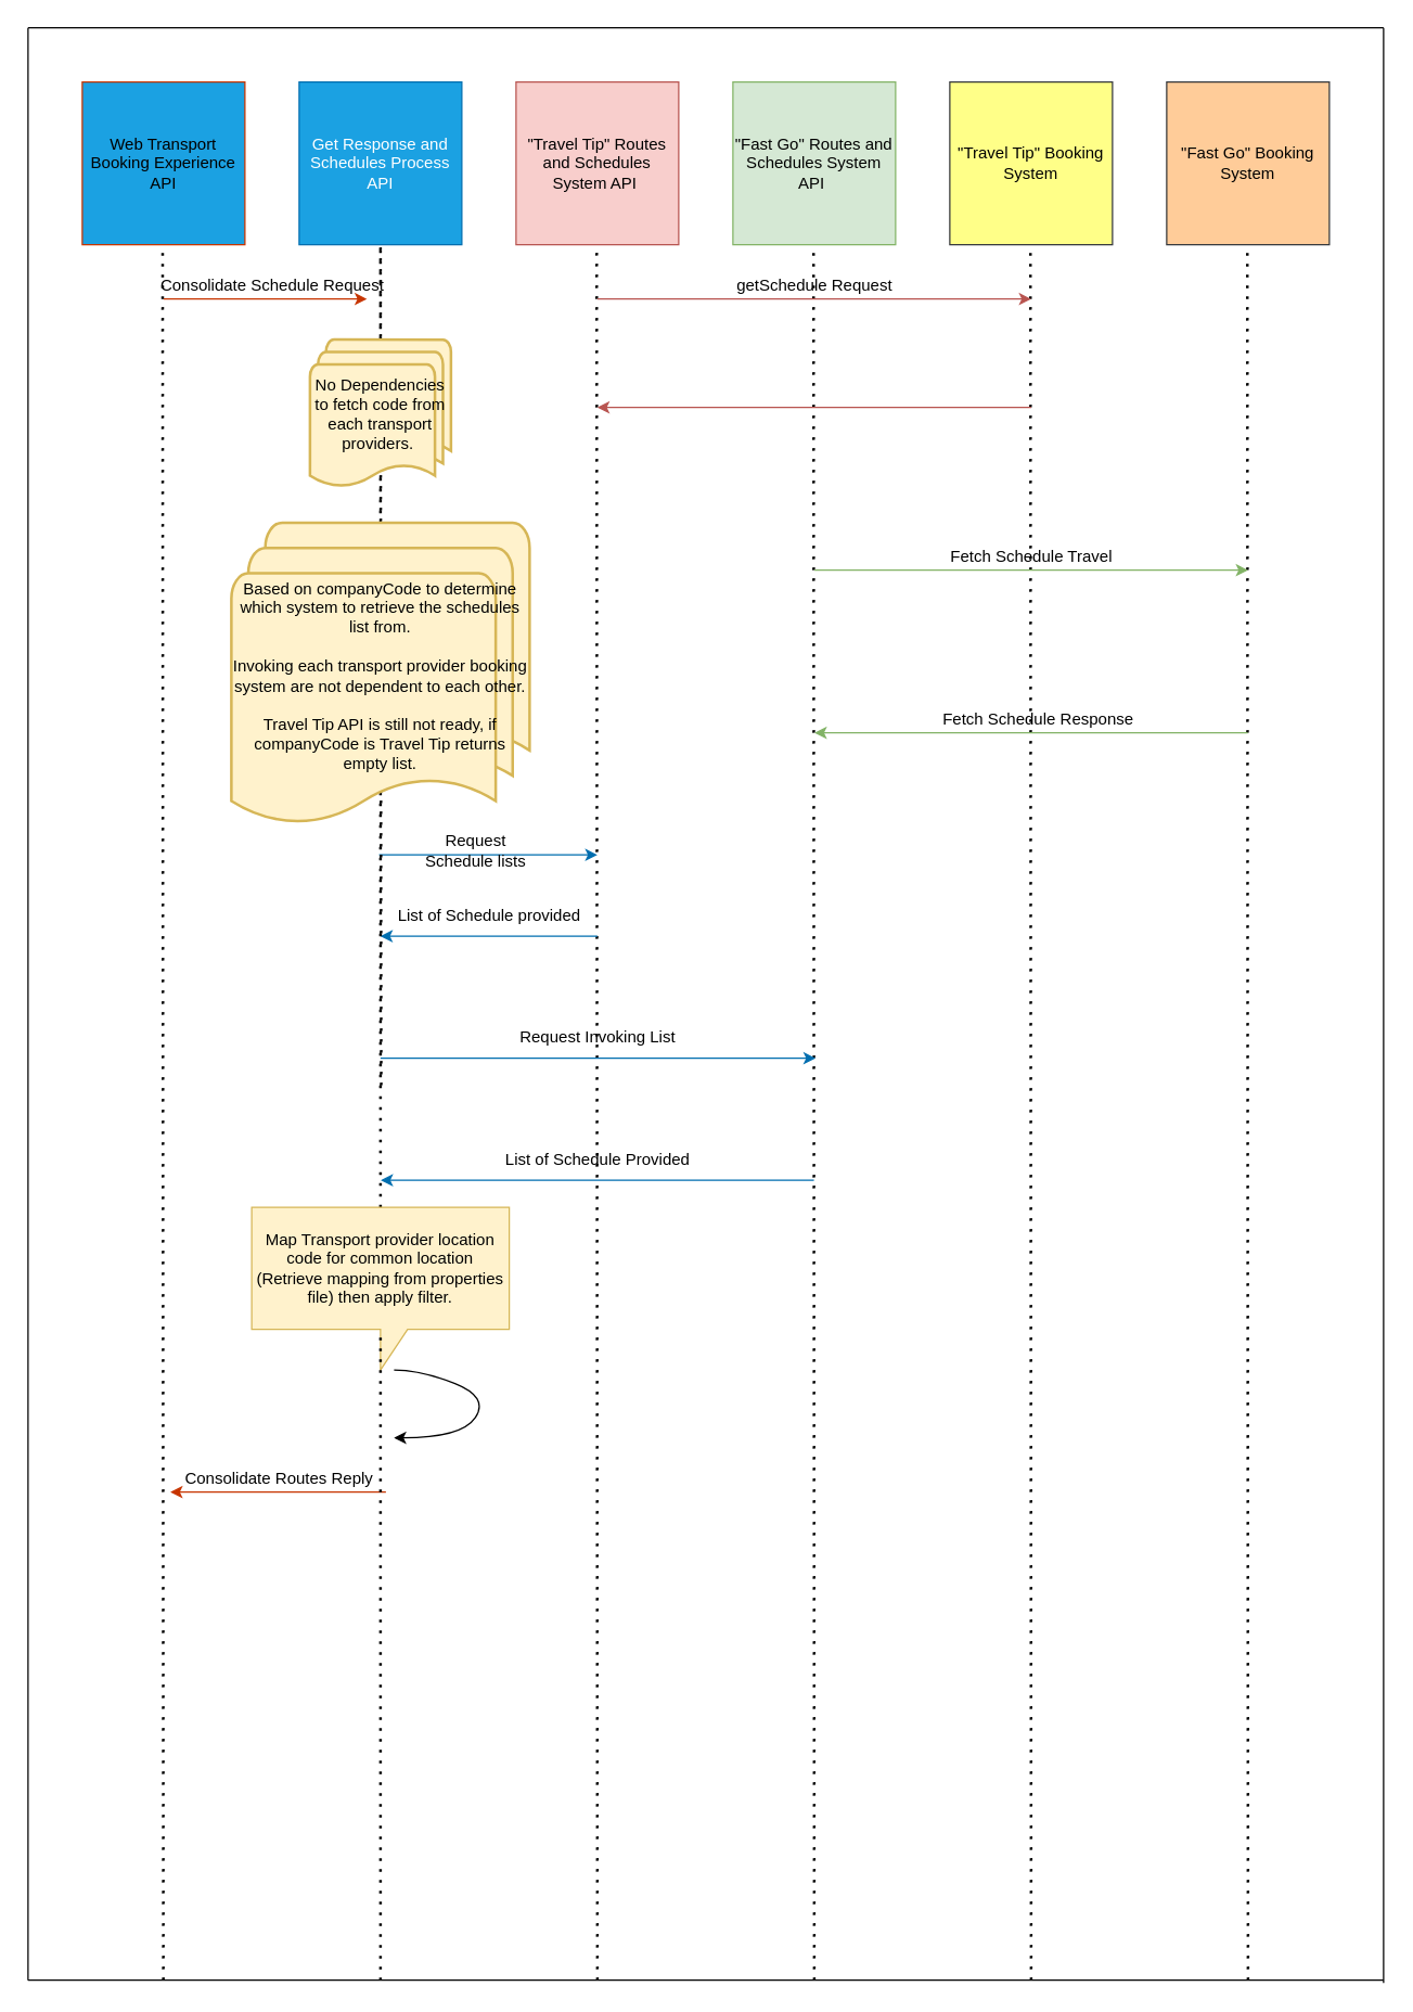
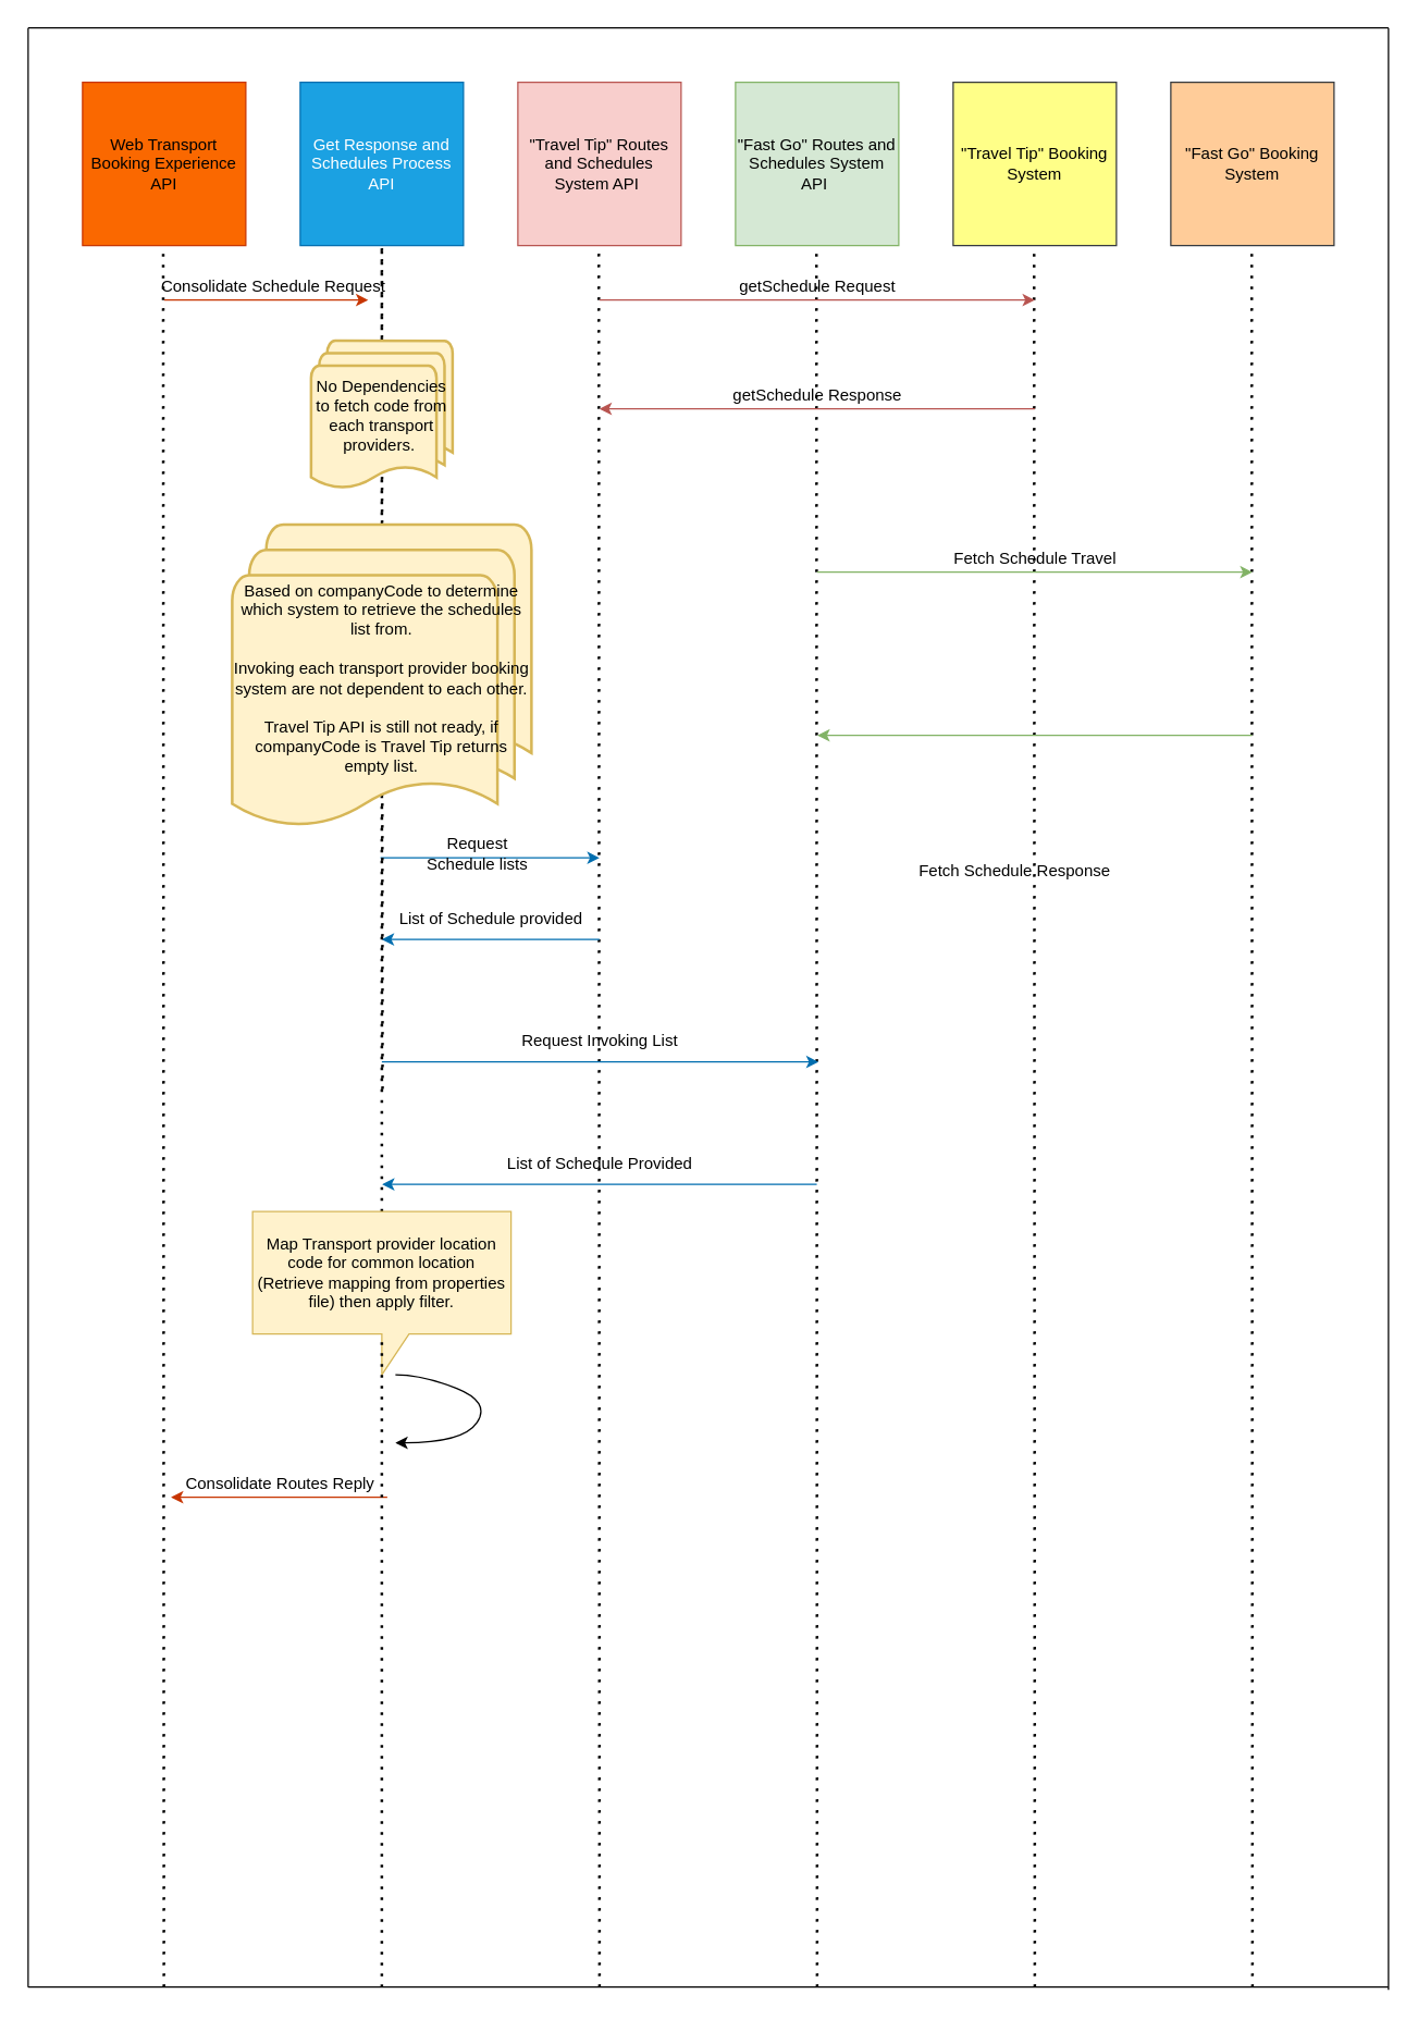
- <mxCell id="6" value="Web Transport Booking Experience API" style="whiteSpace=wrap;html=1;aspect=fixed;fillColor=#1ba1e2;fontColor=#000000;strokeColor=#C73500;" vertex="1" parent="1"><mxGeometry x="60" y="60" width="120" height="120" as="geometry" /></mxCell>
+ <mxCell id="6" value="Web Transport Booking Experience API" style="whiteSpace=wrap;html=1;aspect=fixed;fillColor=#fa6800;fontColor=#000000;strokeColor=#C73500;" vertex="1" parent="1"><mxGeometry x="60" y="60" width="120" height="120" as="geometry" /></mxCell>
+ <mxCell id="33" value="getSchedule Response" style="text;html=1;align=center;verticalAlign=middle;resizable=0;points=[];autosize=1;strokeColor=none;fillColor=none;" vertex="1" parent="1"><mxGeometry x="525" y="275" width="150" height="30" as="geometry" /></mxCell>
- <mxCell id="35" value="Fetch Schedule Response" style="text;html=1;align=center;verticalAlign=middle;resizable=0;points=[];autosize=1;strokeColor=none;fillColor=none;" vertex="1" parent="1"><mxGeometry x="685" y="515" width="160" height="30" as="geometry" /></mxCell>
+ <mxCell id="35" value="Fetch Schedule Response" style="text;html=1;align=center;verticalAlign=middle;resizable=0;points=[];autosize=1;strokeColor=none;fillColor=none;" vertex="1" parent="1"><mxGeometry x="665" y="625" width="160" height="30" as="geometry" /></mxCell>
